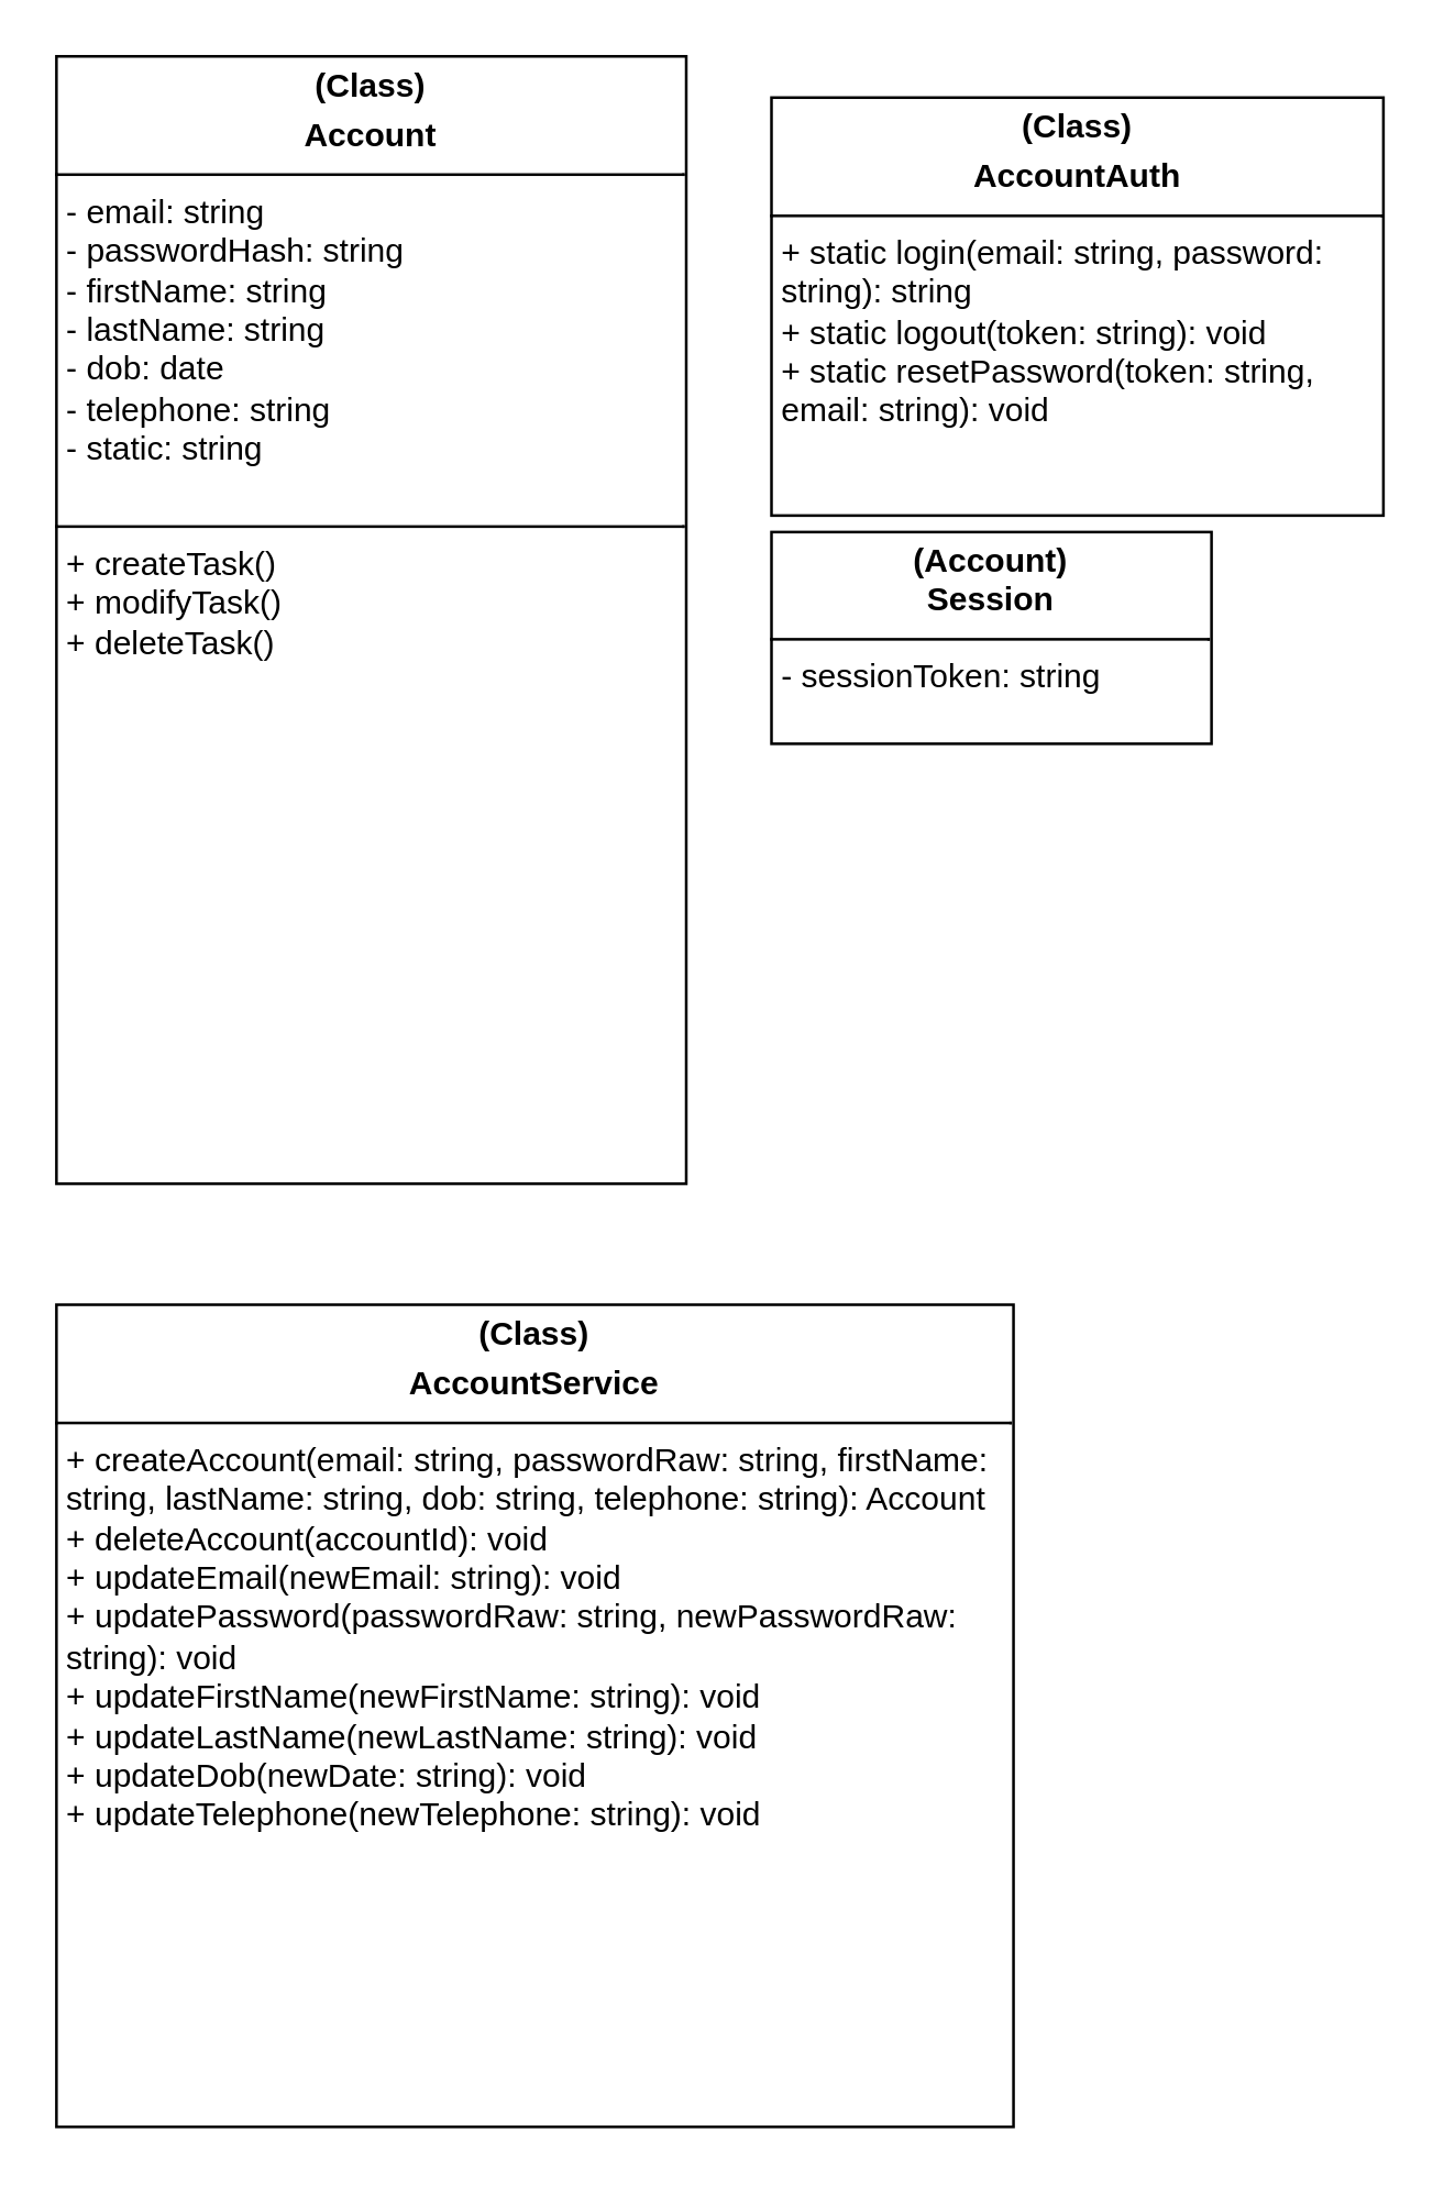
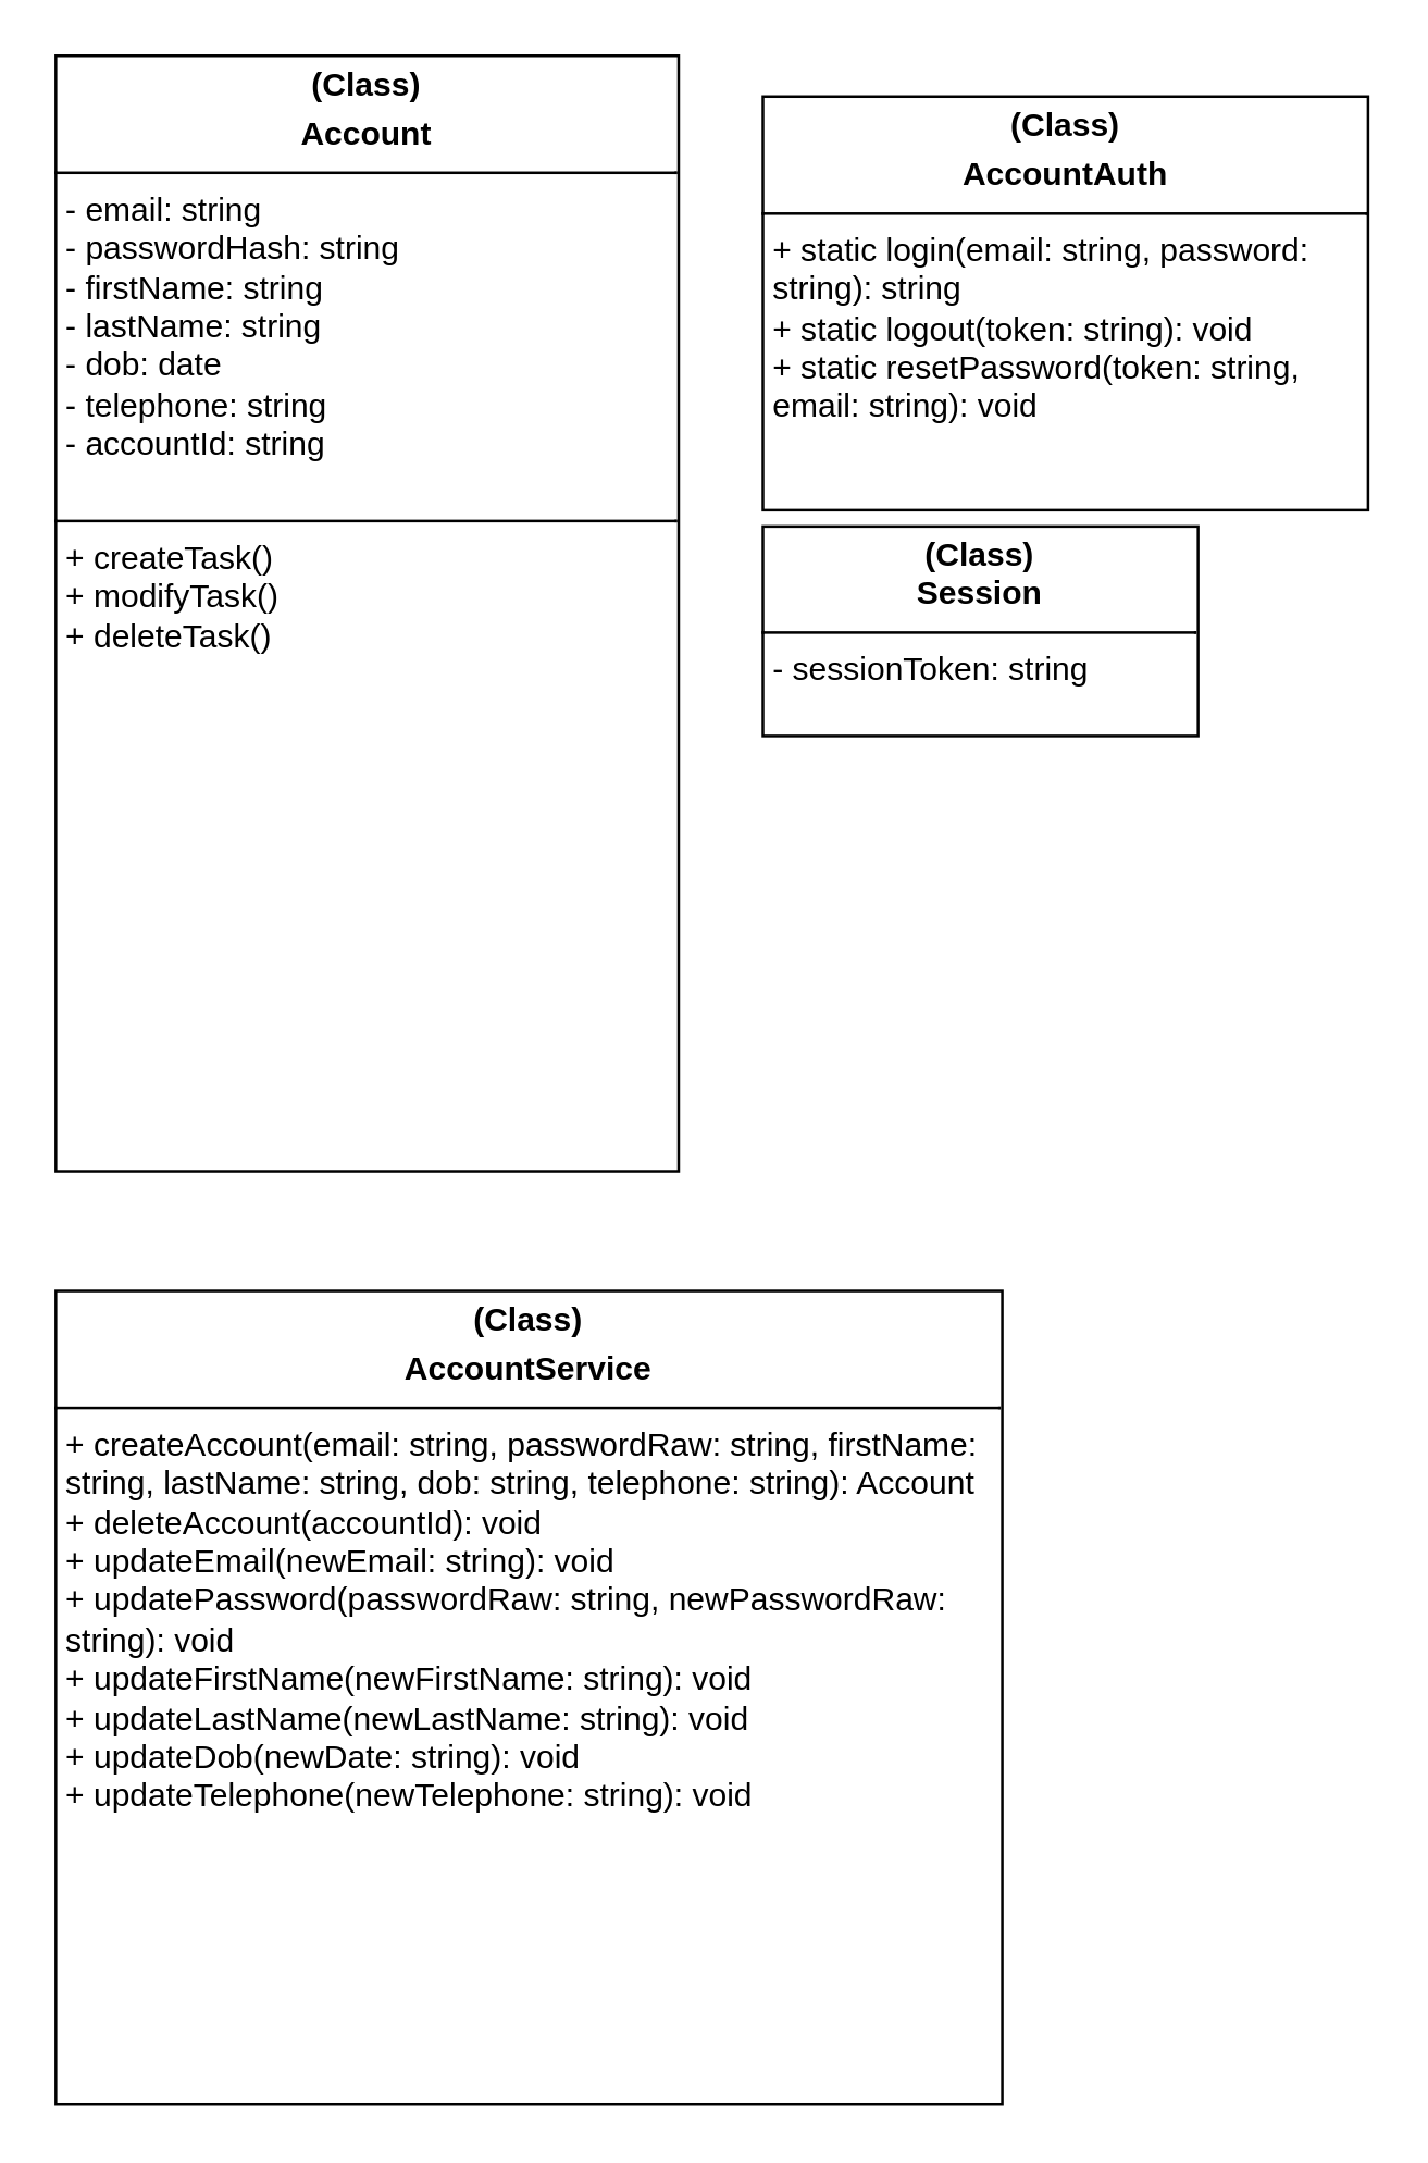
- <mxCell id="2" value="&lt;p style=&quot;margin:0px;margin-top:4px;text-align:center;&quot;&gt;&lt;b&gt;(Class)&lt;/b&gt;&lt;/p&gt;&lt;p style=&quot;margin:0px;margin-top:4px;text-align:center;&quot;&gt;&lt;b&gt;Account&lt;/b&gt;&lt;/p&gt;&lt;hr size=&quot;1&quot; style=&quot;border-style:solid;&quot;&gt;&lt;p style=&quot;margin:0px;margin-left:4px;&quot;&gt;&lt;span style=&quot;background-color: transparent; color: light-dark(rgb(0, 0, 0), rgb(255, 255, 255));&quot;&gt;- email: string&lt;/span&gt;&lt;/p&gt;&lt;p style=&quot;margin:0px;margin-left:4px;&quot;&gt;- passwordHash: string&lt;span style=&quot;background-color: transparent; color: light-dark(rgb(0, 0, 0), rgb(255, 255, 255));&quot;&gt;&lt;/span&gt;&lt;/p&gt;&lt;p style=&quot;margin:0px;margin-left:4px;&quot;&gt;- firstName: string&lt;/p&gt;&lt;p style=&quot;margin:0px;margin-left:4px;&quot;&gt;- lastName: string&lt;/p&gt;&lt;p style=&quot;margin:0px;margin-left:4px;&quot;&gt;- dob: date&lt;/p&gt;&lt;p style=&quot;margin:0px;margin-left:4px;&quot;&gt;- telephone: string&lt;/p&gt;&lt;p style=&quot;margin:0px;margin-left:4px;&quot;&gt;- static: string&lt;/p&gt;&lt;p style=&quot;margin:0px;margin-left:4px;&quot;&gt;&lt;br&gt;&lt;/p&gt;&lt;hr size=&quot;1&quot; style=&quot;border-style:solid;&quot;&gt;&lt;p style=&quot;margin:0px;margin-left:4px;&quot;&gt;+ createTask()&lt;/p&gt;&lt;p style=&quot;margin:0px;margin-left:4px;&quot;&gt;+ modifyTask()&lt;/p&gt;&lt;p style=&quot;margin:0px;margin-left:4px;&quot;&gt;+ deleteTask()&lt;/p&gt;&lt;p style=&quot;margin:0px;margin-left:4px;&quot;&gt;&lt;br&gt;&lt;/p&gt;" style="verticalAlign=top;align=left;overflow=fill;html=1;whiteSpace=wrap;" vertex="1" parent="1"><mxGeometry x="20" y="20" width="229" height="410" as="geometry" /></mxCell>
+ <mxCell id="2" value="&lt;p style=&quot;margin:0px;margin-top:4px;text-align:center;&quot;&gt;&lt;b&gt;(Class)&lt;/b&gt;&lt;/p&gt;&lt;p style=&quot;margin:0px;margin-top:4px;text-align:center;&quot;&gt;&lt;b&gt;Account&lt;/b&gt;&lt;/p&gt;&lt;hr size=&quot;1&quot; style=&quot;border-style:solid;&quot;&gt;&lt;p style=&quot;margin:0px;margin-left:4px;&quot;&gt;&lt;span style=&quot;background-color: transparent; color: light-dark(rgb(0, 0, 0), rgb(255, 255, 255));&quot;&gt;- email: string&lt;/span&gt;&lt;/p&gt;&lt;p style=&quot;margin:0px;margin-left:4px;&quot;&gt;- passwordHash: string&lt;span style=&quot;background-color: transparent; color: light-dark(rgb(0, 0, 0), rgb(255, 255, 255));&quot;&gt;&lt;/span&gt;&lt;/p&gt;&lt;p style=&quot;margin:0px;margin-left:4px;&quot;&gt;- firstName: string&lt;/p&gt;&lt;p style=&quot;margin:0px;margin-left:4px;&quot;&gt;- lastName: string&lt;/p&gt;&lt;p style=&quot;margin:0px;margin-left:4px;&quot;&gt;- dob: date&lt;/p&gt;&lt;p style=&quot;margin:0px;margin-left:4px;&quot;&gt;- telephone: string&lt;/p&gt;&lt;p style=&quot;margin:0px;margin-left:4px;&quot;&gt;- accountId: string&lt;/p&gt;&lt;p style=&quot;margin:0px;margin-left:4px;&quot;&gt;&lt;br&gt;&lt;/p&gt;&lt;hr size=&quot;1&quot; style=&quot;border-style:solid;&quot;&gt;&lt;p style=&quot;margin:0px;margin-left:4px;&quot;&gt;+ createTask()&lt;/p&gt;&lt;p style=&quot;margin:0px;margin-left:4px;&quot;&gt;+ modifyTask()&lt;/p&gt;&lt;p style=&quot;margin:0px;margin-left:4px;&quot;&gt;+ deleteTask()&lt;/p&gt;&lt;p style=&quot;margin:0px;margin-left:4px;&quot;&gt;&lt;br&gt;&lt;/p&gt;" style="verticalAlign=top;align=left;overflow=fill;html=1;whiteSpace=wrap;" vertex="1" parent="1"><mxGeometry x="20" y="20" width="229" height="410" as="geometry" /></mxCell>
- <mxCell id="5" value="&lt;p style=&quot;margin:0px;margin-top:4px;text-align:center;&quot;&gt;&lt;b&gt;(Account)&lt;br&gt;Session&lt;/b&gt;&lt;/p&gt;&lt;hr size=&quot;1&quot; style=&quot;border-style:solid;&quot;&gt;&lt;p style=&quot;margin:0px;margin-left:4px;&quot;&gt;- sessionToken: string&lt;/p&gt;&lt;p style=&quot;margin:0px;margin-left:4px;&quot;&gt;&lt;br&gt;&lt;/p&gt;" style="verticalAlign=top;align=left;overflow=fill;html=1;whiteSpace=wrap;" vertex="1" parent="1"><mxGeometry x="280" y="193" width="160" height="77" as="geometry" /></mxCell>
+ <mxCell id="5" value="&lt;p style=&quot;margin:0px;margin-top:4px;text-align:center;&quot;&gt;&lt;b&gt;(Class)&lt;br&gt;Session&lt;/b&gt;&lt;/p&gt;&lt;hr size=&quot;1&quot; style=&quot;border-style:solid;&quot;&gt;&lt;p style=&quot;margin:0px;margin-left:4px;&quot;&gt;- sessionToken: string&lt;/p&gt;&lt;p style=&quot;margin:0px;margin-left:4px;&quot;&gt;&lt;br&gt;&lt;/p&gt;" style="verticalAlign=top;align=left;overflow=fill;html=1;whiteSpace=wrap;" vertex="1" parent="1"><mxGeometry x="280" y="193" width="160" height="77" as="geometry" /></mxCell>
